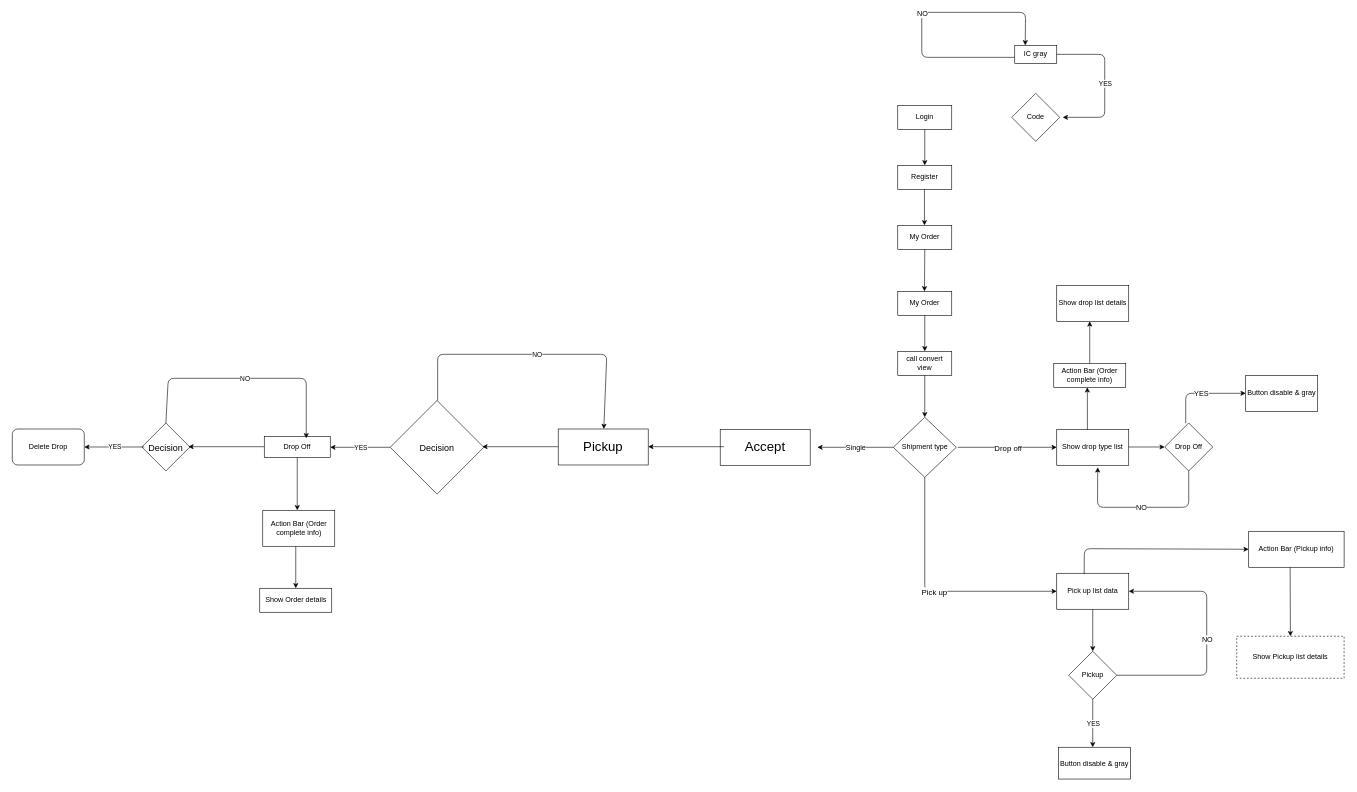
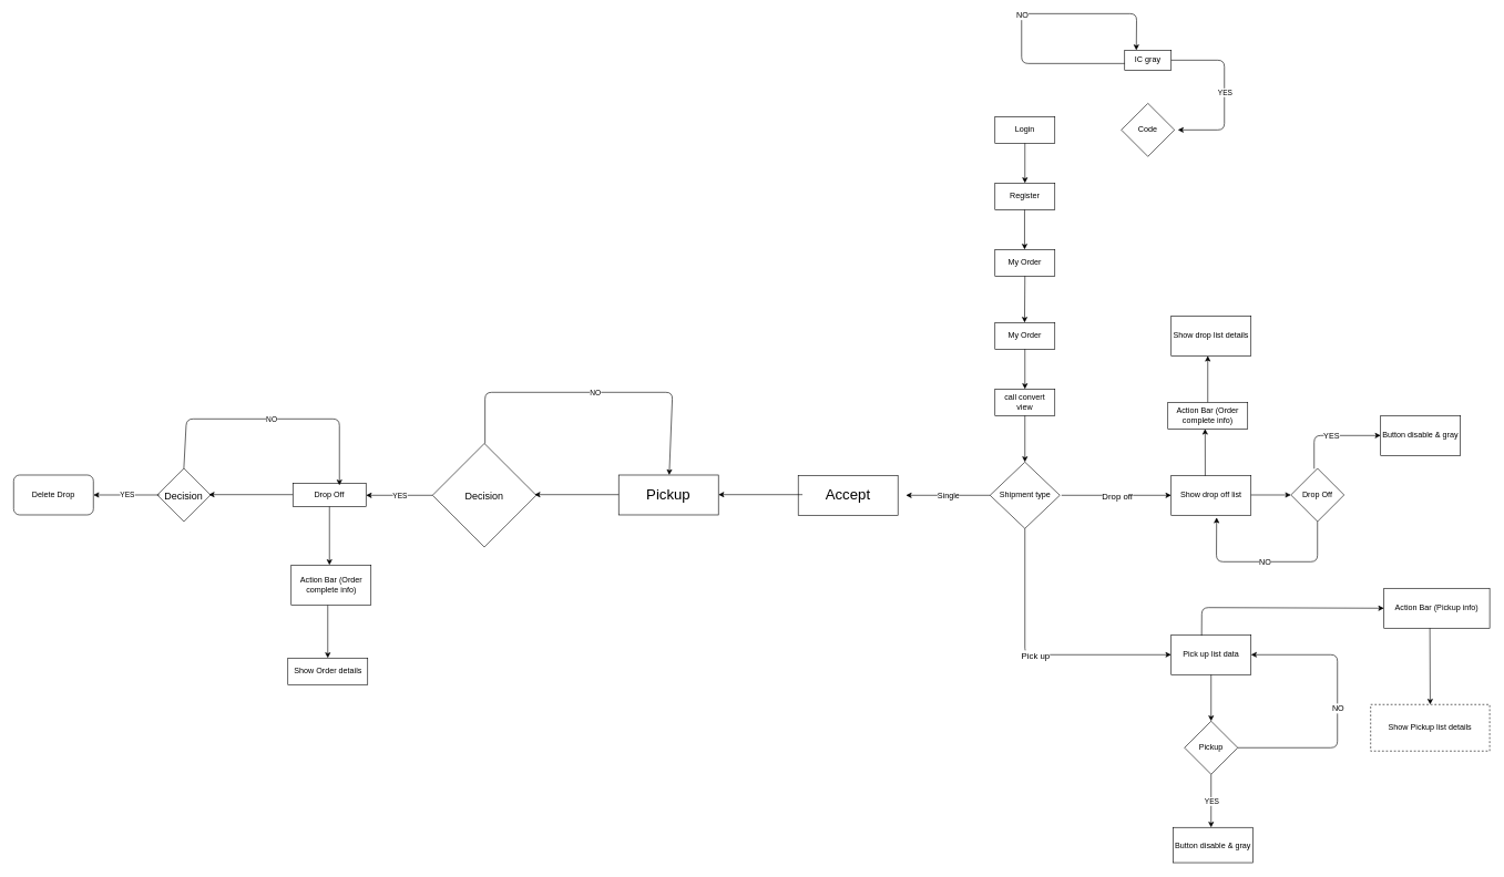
- <mxCell id="19" value="Show drop type list" style="rounded=0;whiteSpace=wrap;html=1;" vertex="1" parent="1"><mxGeometry x="1761" y="715" width="120" height="60" as="geometry" /></mxCell>
+ <mxCell id="19" value="Show drop off list" style="rounded=0;whiteSpace=wrap;html=1;" vertex="1" parent="1"><mxGeometry x="1761" y="715" width="120" height="60" as="geometry" /></mxCell>
- <mxCell id="66" value="Show Order details" style="rounded=0;whiteSpace=wrap;html=1;" vertex="1" parent="1"><mxGeometry x="432.5" y="980" width="120" height="40" as="geometry" /></mxCell>
+ <mxCell id="66" value="Show Order details" style="rounded=0;whiteSpace=wrap;html=1;" vertex="1" parent="1"><mxGeometry x="432.5" y="990" width="120" height="40" as="geometry" /></mxCell>
